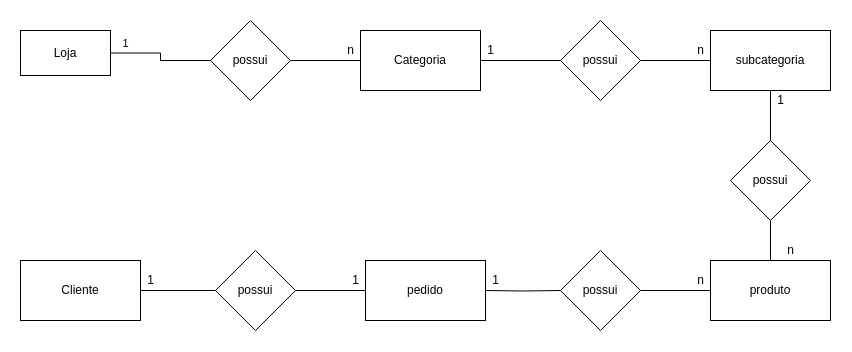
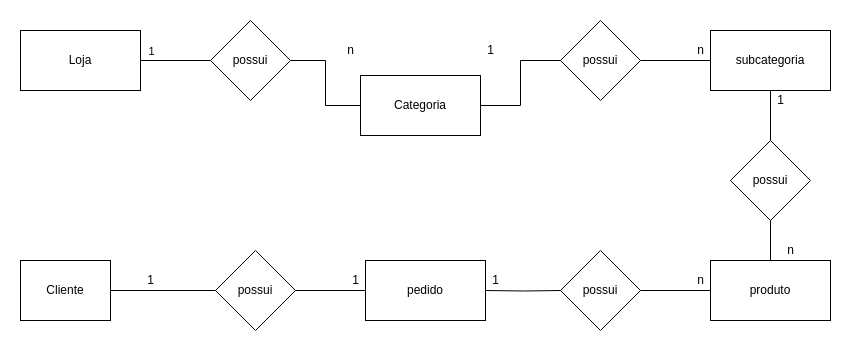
- <mxCell id="2" value="Loja" style="rounded=0;whiteSpace=wrap;html=1;" vertex="1" parent="1"><mxGeometry x="20" y="30" width="90" height="45" as="geometry" /></mxCell>
+ <mxCell id="2" value="Loja" style="rounded=0;whiteSpace=wrap;html=1;" vertex="1" parent="1"><mxGeometry x="20" y="30" width="120" height="60" as="geometry" /></mxCell>
- <mxCell id="7" value="Categoria" style="rounded=0;whiteSpace=wrap;html=1;" vertex="1" parent="1"><mxGeometry x="360" y="30" width="120" height="60" as="geometry" /></mxCell>
+ <mxCell id="7" value="Categoria" style="rounded=0;whiteSpace=wrap;html=1;" vertex="1" parent="1"><mxGeometry x="360" y="75" width="120" height="60" as="geometry" /></mxCell>
- <mxCell id="16" value="Cliente" style="rounded=0;whiteSpace=wrap;html=1;" vertex="1" parent="1"><mxGeometry x="20" y="260" width="120" height="60" as="geometry" /></mxCell>
+ <mxCell id="16" value="Cliente" style="rounded=0;whiteSpace=wrap;html=1;" vertex="1" parent="1"><mxGeometry x="20" y="260" width="90" height="60" as="geometry" /></mxCell>
